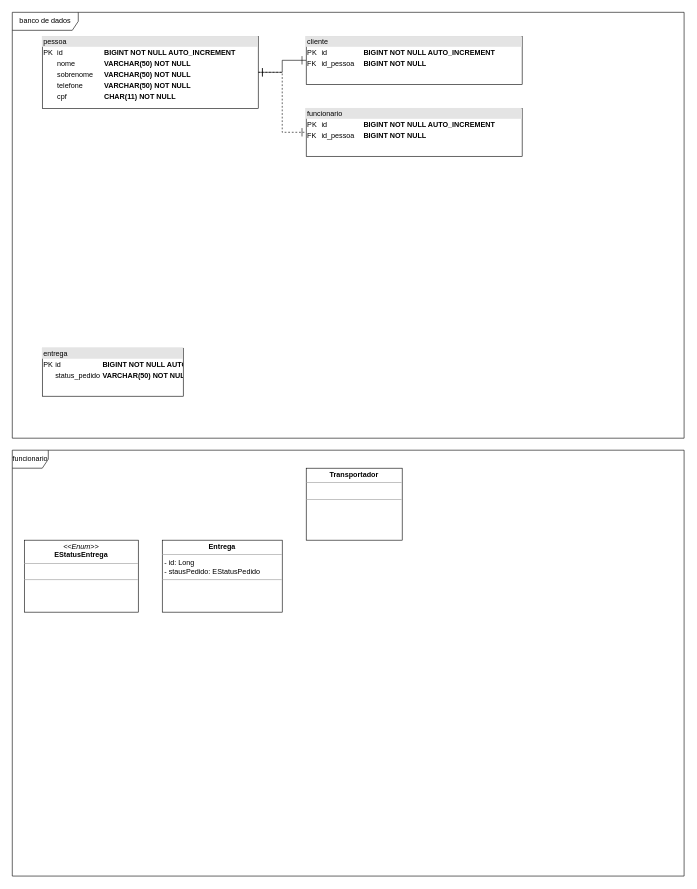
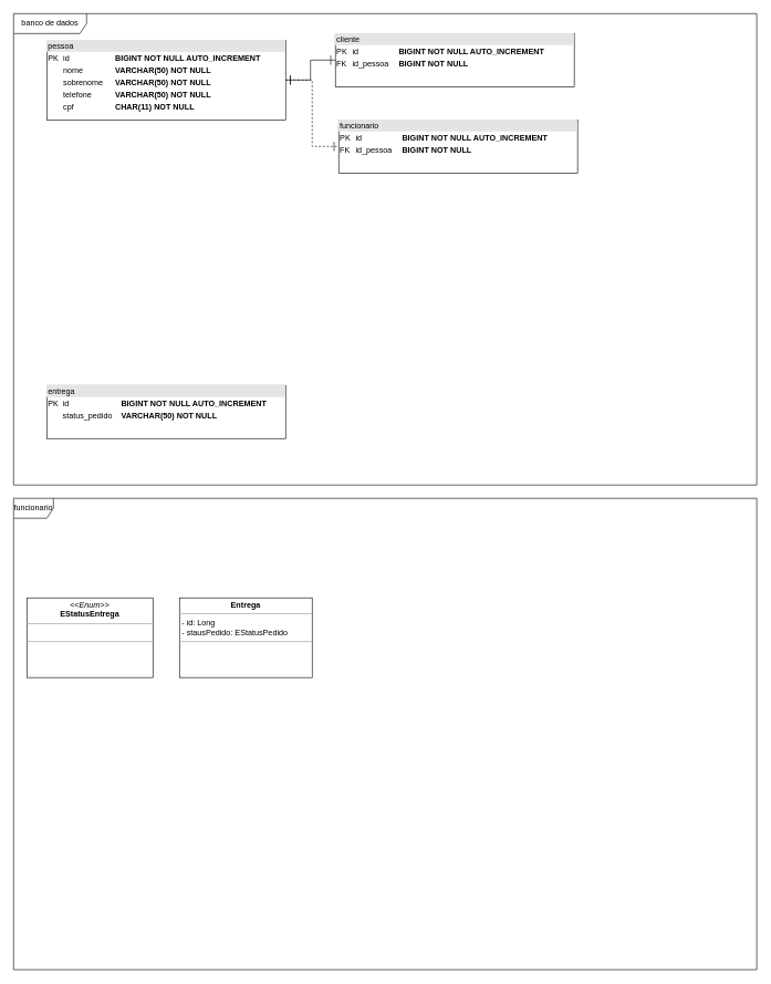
- <mxCell id="11" value="&lt;div style=&quot;box-sizing:border-box;width:100%;background:#e4e4e4;padding:2px;&quot;&gt;cliente&lt;/div&gt;&lt;table style=&quot;width:100%;font-size:1em;&quot; cellpadding=&quot;2&quot; cellspacing=&quot;0&quot;&gt;&lt;tbody&gt;&lt;tr&gt;&lt;td&gt;PK&lt;/td&gt;&lt;td&gt;id&lt;/td&gt;&lt;td&gt;&lt;b&gt;BIGINT&lt;/b&gt;&amp;nbsp;&lt;b&gt;NOT NULL AUTO_INCREMENT&lt;/b&gt;&lt;br&gt;&lt;/td&gt;&lt;/tr&gt;&lt;tr&gt;&lt;td&gt;FK&lt;/td&gt;&lt;td&gt;id_pessoa&lt;b&gt;&lt;br&gt;&lt;/b&gt;&lt;/td&gt;&lt;td&gt;&lt;b&gt;BIGINT NOT NULL&lt;/b&gt;&lt;/td&gt;&lt;/tr&gt;&lt;/tbody&gt;&lt;/table&gt;" style="verticalAlign=top;align=left;overflow=fill;html=1;" vertex="1" parent="1"><mxGeometry x="510" y="60" width="360" height="80" as="geometry" /></mxCell>
+ <mxCell id="11" value="&lt;div style=&quot;box-sizing:border-box;width:100%;background:#e4e4e4;padding:2px;&quot;&gt;cliente&lt;/div&gt;&lt;table style=&quot;width:100%;font-size:1em;&quot; cellpadding=&quot;2&quot; cellspacing=&quot;0&quot;&gt;&lt;tbody&gt;&lt;tr&gt;&lt;td&gt;PK&lt;/td&gt;&lt;td&gt;id&lt;/td&gt;&lt;td&gt;&lt;b&gt;BIGINT&lt;/b&gt;&amp;nbsp;&lt;b&gt;NOT NULL AUTO_INCREMENT&lt;/b&gt;&lt;br&gt;&lt;/td&gt;&lt;/tr&gt;&lt;tr&gt;&lt;td&gt;FK&lt;/td&gt;&lt;td&gt;id_pessoa&lt;b&gt;&lt;br&gt;&lt;/b&gt;&lt;/td&gt;&lt;td&gt;&lt;b&gt;BIGINT NOT NULL&lt;/b&gt;&lt;/td&gt;&lt;/tr&gt;&lt;/tbody&gt;&lt;/table&gt;" style="verticalAlign=top;align=left;overflow=fill;html=1;" vertex="1" parent="1"><mxGeometry x="505" y="50" width="360" height="80" as="geometry" /></mxCell>
- <mxCell id="7" value="&lt;div style=&quot;box-sizing:border-box;width:100%;background:#e4e4e4;padding:2px;&quot;&gt;entrega&lt;/div&gt;&lt;table style=&quot;width:100%;font-size:1em;&quot; cellpadding=&quot;2&quot; cellspacing=&quot;0&quot;&gt;&lt;tbody&gt;&lt;tr&gt;&lt;td&gt;PK&lt;/td&gt;&lt;td&gt;id&lt;/td&gt;&lt;td&gt;&lt;b&gt;BIGINT&lt;/b&gt;&amp;nbsp;&lt;b&gt;NOT NULL AUTO_INCREMENT&lt;/b&gt;&lt;br&gt;&lt;/td&gt;&lt;/tr&gt;&lt;tr&gt;&lt;td&gt;&lt;br&gt;&lt;/td&gt;&lt;td&gt;status_pedido&lt;b&gt;&lt;br&gt;&lt;/b&gt;&lt;/td&gt;&lt;td&gt;&lt;b&gt;VARCHAR(50) NOT NULL&lt;/b&gt;&lt;br&gt;&lt;/td&gt;&lt;/tr&gt;&lt;/tbody&gt;&lt;/table&gt;" style="verticalAlign=top;align=left;overflow=fill;html=1;" parent="1" vertex="1"><mxGeometry x="70" y="580" width="235" height="80" as="geometry" /></mxCell>
+ <mxCell id="7" value="&lt;div style=&quot;box-sizing:border-box;width:100%;background:#e4e4e4;padding:2px;&quot;&gt;entrega&lt;/div&gt;&lt;table style=&quot;width:100%;font-size:1em;&quot; cellpadding=&quot;2&quot; cellspacing=&quot;0&quot;&gt;&lt;tbody&gt;&lt;tr&gt;&lt;td&gt;PK&lt;/td&gt;&lt;td&gt;id&lt;/td&gt;&lt;td&gt;&lt;b&gt;BIGINT&lt;/b&gt;&amp;nbsp;&lt;b&gt;NOT NULL AUTO_INCREMENT&lt;/b&gt;&lt;br&gt;&lt;/td&gt;&lt;/tr&gt;&lt;tr&gt;&lt;td&gt;&lt;br&gt;&lt;/td&gt;&lt;td&gt;status_pedido&lt;b&gt;&lt;br&gt;&lt;/b&gt;&lt;/td&gt;&lt;td&gt;&lt;b&gt;VARCHAR(50) NOT NULL&lt;/b&gt;&lt;br&gt;&lt;/td&gt;&lt;/tr&gt;&lt;/tbody&gt;&lt;/table&gt;" style="verticalAlign=top;align=left;overflow=fill;html=1;" parent="1" vertex="1"><mxGeometry x="70" y="580" width="360" height="80" as="geometry" /></mxCell>
- <mxCell id="4" value="&lt;p style=&quot;margin:0px;margin-top:4px;text-align:center;&quot;&gt;&lt;b&gt;Transportador&lt;/b&gt;&lt;/p&gt;&lt;hr size=&quot;1&quot;&gt;&lt;p style=&quot;margin:0px;margin-left:4px;&quot;&gt;&lt;br&gt;&lt;/p&gt;&lt;hr size=&quot;1&quot;&gt;&lt;p style=&quot;margin:0px;margin-left:4px;&quot;&gt;&lt;br&gt;&lt;/p&gt;" style="verticalAlign=top;align=left;overflow=fill;fontSize=12;fontFamily=Helvetica;html=1;" parent="1" vertex="1"><mxGeometry x="510" y="780" width="160" height="120" as="geometry" /></mxCell>
